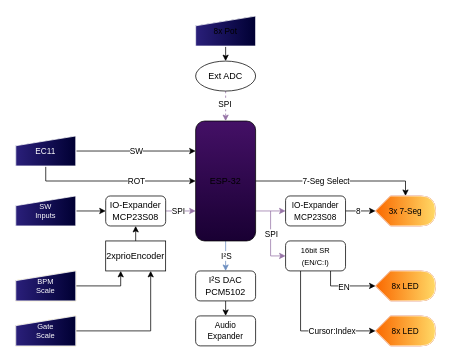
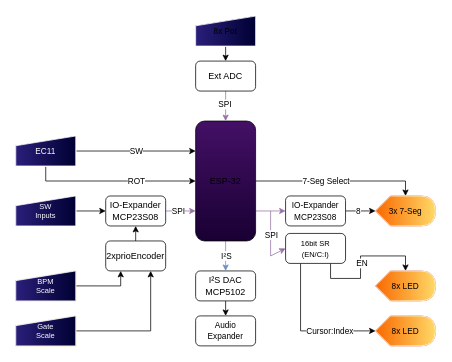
- <mxCell id="37" value="Ext ADC" style="ellipse;whiteSpace=wrap;html=1;" parent="1" vertex="1"><mxGeometry x="260" y="81" width="80" height="40" as="geometry" /></mxCell>
+ <mxCell id="37" value="Ext ADC" style="rounded=1;whiteSpace=wrap;html=1;" parent="1" vertex="1"><mxGeometry x="260" y="81" width="80" height="40" as="geometry" /></mxCell>
- <mxCell id="35" style="edgeStyle=orthogonalEdgeStyle;rounded=0;orthogonalLoop=1;jettySize=auto;html=1;entryX=0.5;entryY=0;entryDx=0;entryDy=0;fillColor=#e1d5e7;strokeColor=#9673a6;exitX=0.5;exitY=1;exitDx=0;exitDy=0;dashed=1;" parent="1" source="37" target="8" edge="1"><mxGeometry relative="1" as="geometry"><mxPoint x="300" y="121" as="sourcePoint" /></mxGeometry></mxCell>
+ <mxCell id="35" style="edgeStyle=orthogonalEdgeStyle;rounded=0;orthogonalLoop=1;jettySize=auto;html=1;entryX=0.5;entryY=0;entryDx=0;entryDy=0;fillColor=#e1d5e7;strokeColor=#9673a6;exitX=0.5;exitY=1;exitDx=0;exitDy=0;" parent="1" source="37" target="8" edge="1"><mxGeometry relative="1" as="geometry"><mxPoint x="300" y="121" as="sourcePoint" /></mxGeometry></mxCell>
- <mxCell id="39" value="2xprioEncoder" style="whiteSpace=wrap;html=1;rounded=0;" parent="1" vertex="1"><mxGeometry x="140" y="321" width="80" height="40" as="geometry" /></mxCell>
+ <mxCell id="39" value="2xprioEncoder" style="rounded=1;whiteSpace=wrap;html=1;" parent="1" vertex="1"><mxGeometry x="140" y="321" width="80" height="40" as="geometry" /></mxCell>
- <mxCell id="28" value="&lt;font style=&quot;font-size: 10px&quot;&gt;16bit&amp;nbsp;SR &lt;br&gt;(EN/C:I)&lt;/font&gt;" style="rounded=1;whiteSpace=wrap;html=1;" parent="1" vertex="1"><mxGeometry x="380" y="320.96" width="80" height="40" as="geometry" /></mxCell>
+ <mxCell id="28" value="&lt;font style=&quot;font-size: 10px&quot;&gt;16bit&amp;nbsp;SR &lt;br&gt;(EN/C:I)&lt;/font&gt;" style="rounded=1;whiteSpace=wrap;html=1;" parent="1" vertex="1"><mxGeometry x="380" y="310.96" width="80" height="40" as="geometry" /></mxCell>
- <mxCell id="45" value="&lt;p style=&quot;box-sizing: border-box ; padding: 0px ; margin: 0px ; font-weight: 400 ; line-height: 1.2&quot;&gt;I²S DAC&lt;/p&gt;&lt;p style=&quot;box-sizing: border-box ; padding: 0px ; margin: 0px ; font-weight: 400 ; line-height: 1.2&quot;&gt;PCM5102&lt;/p&gt;" style="rounded=1;whiteSpace=wrap;html=1;align=center;labelBackgroundColor=none;" vertex="1" parent="1"><mxGeometry x="260" y="361" width="80" height="40" as="geometry" /></mxCell>
+ <mxCell id="45" value="&lt;p style=&quot;box-sizing: border-box ; padding: 0px ; margin: 0px ; font-weight: 400 ; line-height: 1.2&quot;&gt;I²S DAC&lt;/p&gt;&lt;p style=&quot;box-sizing: border-box ; padding: 0px ; margin: 0px ; font-weight: 400 ; line-height: 1.2&quot;&gt;MCP5102&lt;/p&gt;" style="rounded=1;whiteSpace=wrap;html=1;align=center;labelBackgroundColor=none;" vertex="1" parent="1"><mxGeometry x="260" y="361" width="80" height="40" as="geometry" /></mxCell>
